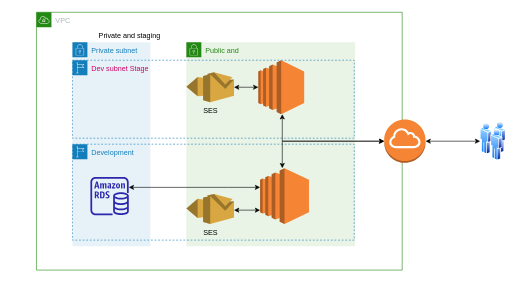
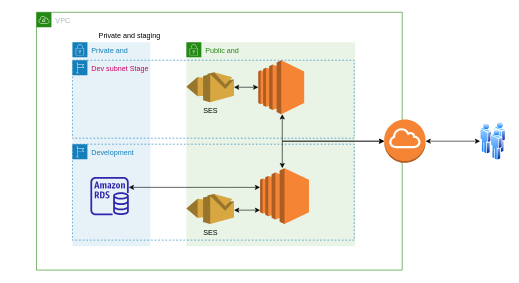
- <mxCell id="12" value="Private subnet" style="points=[[0,0],[0.25,0],[0.5,0],[0.75,0],[1,0],[1,0.25],[1,0.5],[1,0.75],[1,1],[0.75,1],[0.5,1],[0.25,1],[0,1],[0,0.75],[0,0.5],[0,0.25]];outlineConnect=0;gradientColor=none;html=1;whiteSpace=wrap;fontSize=12;fontStyle=0;container=1;pointerEvents=0;collapsible=0;recursiveResize=0;shape=mxgraph.aws4.group;grIcon=mxgraph.aws4.group_security_group;grStroke=0;strokeColor=#147EBA;fillColor=#E6F2F8;verticalAlign=top;align=left;spacingLeft=30;fontColor=#147EBA;dashed=0;" vertex="1" parent="2"><mxGeometry x="60" y="50" width="130" height="340" as="geometry" /></mxCell>
+ <mxCell id="12" value="Private and" style="points=[[0,0],[0.25,0],[0.5,0],[0.75,0],[1,0],[1,0.25],[1,0.5],[1,0.75],[1,1],[0.75,1],[0.5,1],[0.25,1],[0,1],[0,0.75],[0,0.5],[0,0.25]];outlineConnect=0;gradientColor=none;html=1;whiteSpace=wrap;fontSize=12;fontStyle=0;container=1;pointerEvents=0;collapsible=0;recursiveResize=0;shape=mxgraph.aws4.group;grIcon=mxgraph.aws4.group_security_group;grStroke=0;strokeColor=#147EBA;fillColor=#E6F2F8;verticalAlign=top;align=left;spacingLeft=30;fontColor=#147EBA;dashed=0;" vertex="1" parent="2"><mxGeometry x="60" y="50" width="130" height="340" as="geometry" /></mxCell>
